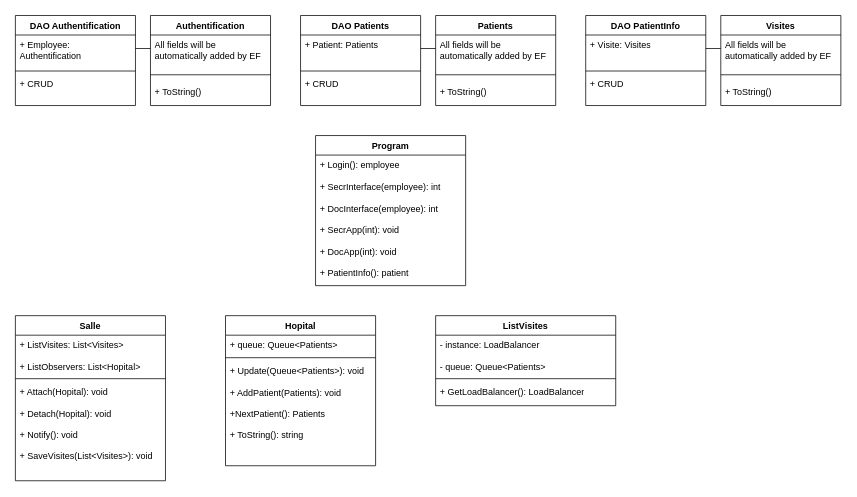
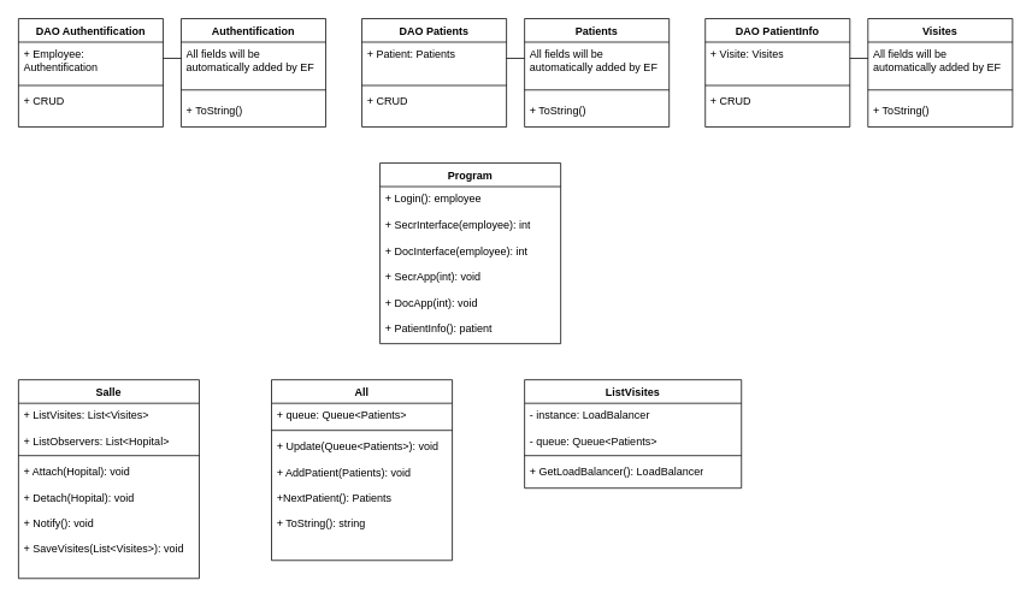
- <mxCell id="35" value="Hopital" style="swimlane;fontStyle=1;align=center;verticalAlign=top;childLayout=stackLayout;horizontal=1;startSize=26;horizontalStack=0;resizeParent=1;resizeParentMax=0;resizeLast=0;collapsible=1;marginBottom=0;whiteSpace=wrap;html=1;" vertex="1" parent="1"><mxGeometry x="300" y="420" width="200" height="200" as="geometry" /></mxCell>
+ <mxCell id="35" value="All" style="swimlane;fontStyle=1;align=center;verticalAlign=top;childLayout=stackLayout;horizontal=1;startSize=26;horizontalStack=0;resizeParent=1;resizeParentMax=0;resizeLast=0;collapsible=1;marginBottom=0;whiteSpace=wrap;html=1;" vertex="1" parent="1"><mxGeometry x="300" y="420" width="200" height="200" as="geometry" /></mxCell>
